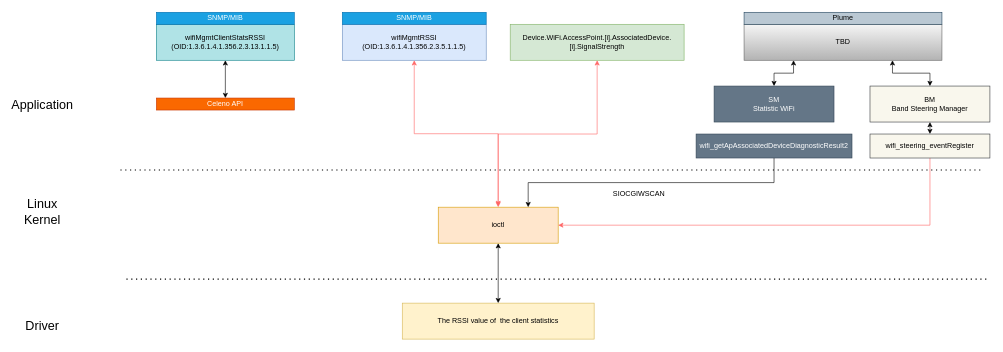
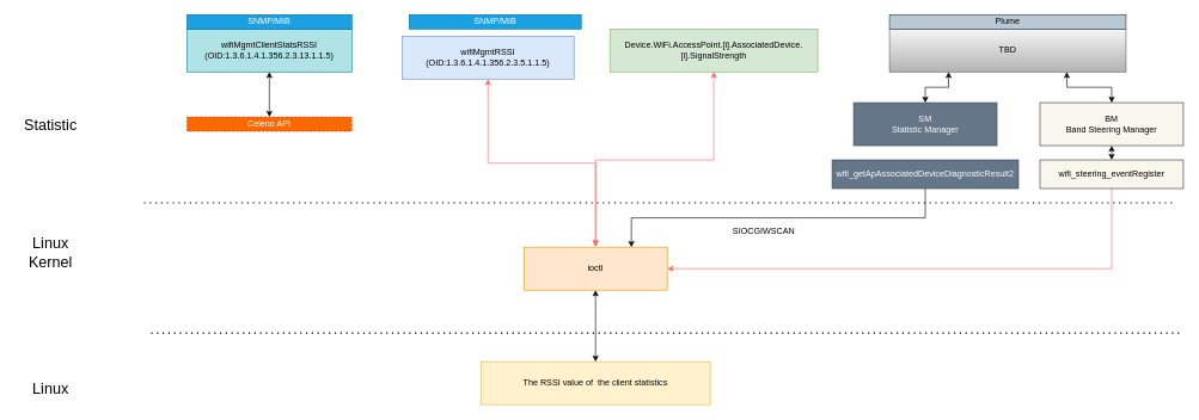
- <mxCell id="5" value="wifiMgmtRSSI &lt;br&gt;(OID:1.3.6.1.4.1.356.2.3.5.1.1.5)" style="rounded=0;whiteSpace=wrap;html=1;fillColor=#dae8fc;strokeColor=#6c8ebf;" parent="1" vertex="1"><mxGeometry x="570" y="40" width="240" height="60" as="geometry" /></mxCell>
+ <mxCell id="5" value="wifiMgmtRSSI &lt;br&gt;(OID:1.3.6.1.4.1.356.2.3.5.1.1.5)" style="rounded=0;whiteSpace=wrap;html=1;fillColor=#dae8fc;strokeColor=#6c8ebf;" parent="1" vertex="1"><mxGeometry x="560" y="50" width="240" height="60" as="geometry" /></mxCell>
- <mxCell id="11" value="Application" style="text;html=1;strokeColor=none;fillColor=none;align=center;verticalAlign=middle;whiteSpace=wrap;rounded=0;fontSize=21;" parent="1" vertex="1"><mxGeometry x="20" y="163" width="100" height="20" as="geometry" /></mxCell>
+ <mxCell id="11" value="Statistic" style="text;html=1;strokeColor=none;fillColor=none;align=center;verticalAlign=middle;whiteSpace=wrap;rounded=0;fontSize=21;" parent="1" vertex="1"><mxGeometry x="20" y="163" width="100" height="20" as="geometry" /></mxCell>
- <mxCell id="15" value="Celeno API" style="rounded=0;whiteSpace=wrap;html=1;fillColor=#fa6800;strokeColor=#C73500;fontColor=#ffffff;" parent="1" vertex="1"><mxGeometry x="260" y="163" width="230" height="20" as="geometry" /></mxCell>
+ <mxCell id="15" value="Celeno API" style="rounded=0;whiteSpace=wrap;html=1;fillColor=#fa6800;strokeColor=#C73500;fontColor=#ffffff;dashed=1;" parent="1" vertex="1"><mxGeometry x="260" y="163" width="230" height="20" as="geometry" /></mxCell>
- <mxCell id="23" value="SM&lt;br&gt;Statistic WiFi" style="rounded=0;whiteSpace=wrap;html=1;fillColor=#647687;strokeColor=#314354;fontColor=#ffffff;" parent="1" vertex="1"><mxGeometry x="1190" y="143" width="200" height="60" as="geometry" /></mxCell>
+ <mxCell id="23" value="SM&lt;br&gt;Statistic Manager" style="rounded=0;whiteSpace=wrap;html=1;fillColor=#647687;strokeColor=#314354;fontColor=#ffffff;" parent="1" vertex="1"><mxGeometry x="1190" y="143" width="200" height="60" as="geometry" /></mxCell>
- <mxCell id="14" value="Driver" style="text;html=1;strokeColor=none;fillColor=none;align=center;verticalAlign=middle;whiteSpace=wrap;rounded=0;fontSize=21;" parent="1" vertex="1"><mxGeometry x="20" y="532" width="100" height="20" as="geometry" /></mxCell>
+ <mxCell id="14" value="Linux" style="text;html=1;strokeColor=none;fillColor=none;align=center;verticalAlign=middle;whiteSpace=wrap;rounded=0;fontSize=21;" parent="1" vertex="1"><mxGeometry x="20" y="532" width="100" height="20" as="geometry" /></mxCell>
